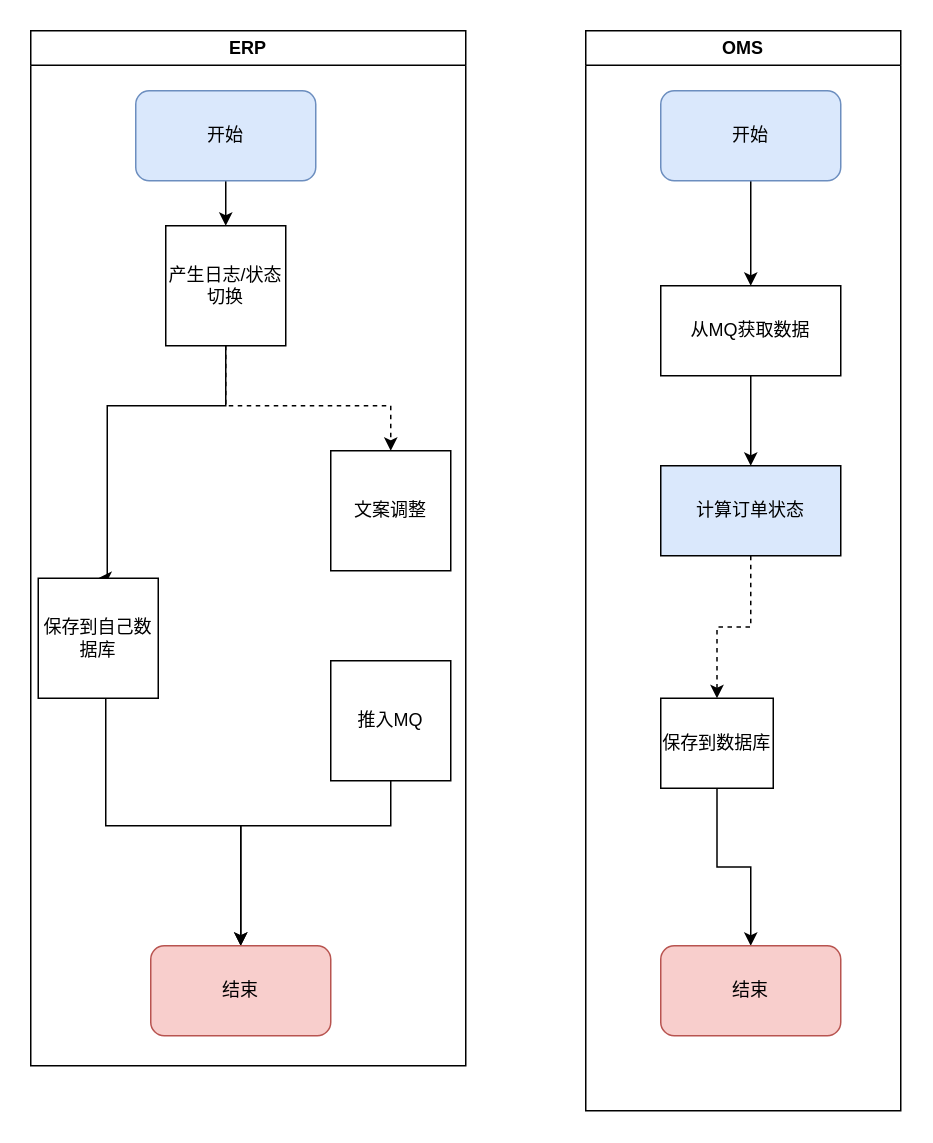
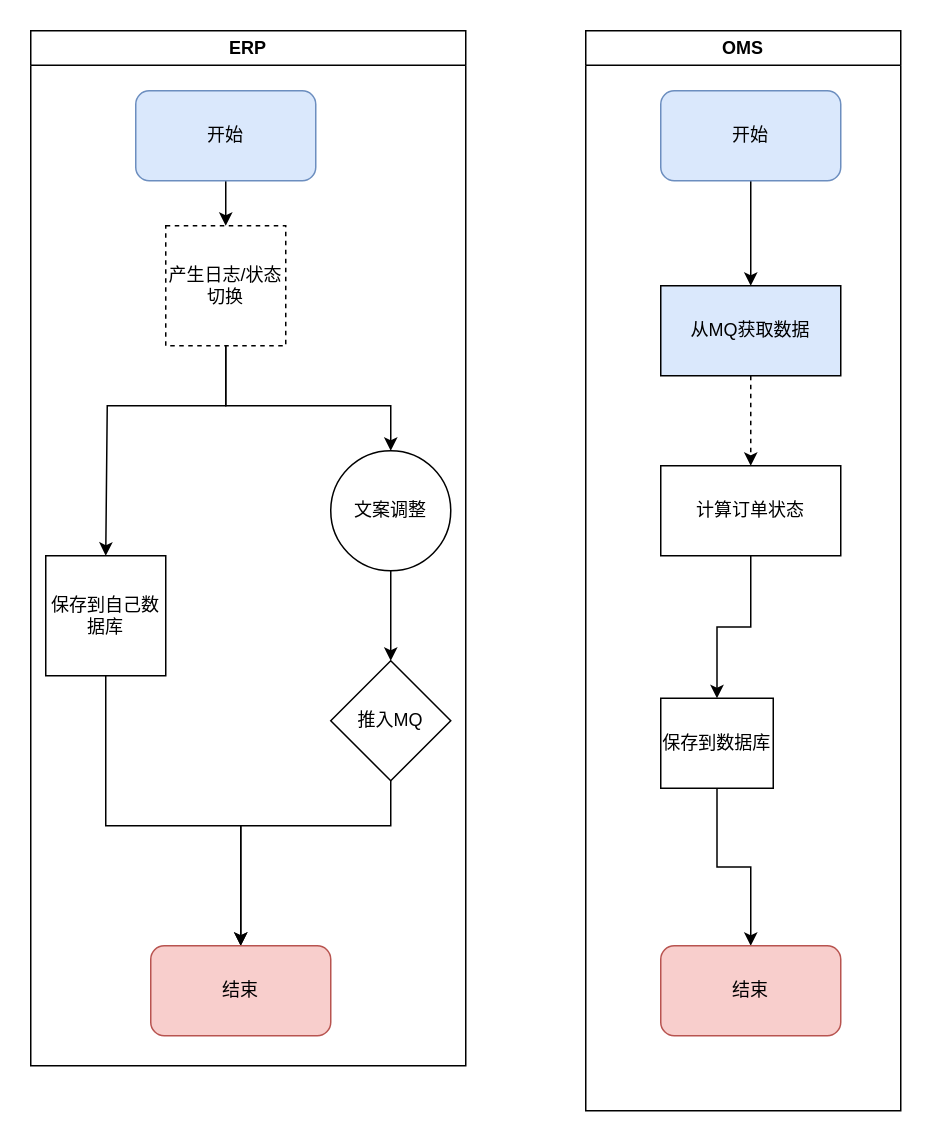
- <mxCell id="4" value="产生日志/状态切换" style="whiteSpace=wrap;html=1;aspect=fixed;" vertex="1" parent="1"><mxGeometry x="110" y="150" width="80" height="80" as="geometry" /></mxCell>
+ <mxCell id="4" value="产生日志/状态切换" style="whiteSpace=wrap;html=1;aspect=fixed;dashed=1;" vertex="1" parent="1"><mxGeometry x="110" y="150" width="80" height="80" as="geometry" /></mxCell>
- <mxCell id="17" value="从MQ获取数据" style="rounded=0;whiteSpace=wrap;html=1;" vertex="1" parent="1"><mxGeometry x="440" y="190" width="120" height="60" as="geometry" /></mxCell>
+ <mxCell id="17" value="从MQ获取数据" style="rounded=0;whiteSpace=wrap;html=1;fillColor=#dae8fc;" vertex="1" parent="1"><mxGeometry x="440" y="190" width="120" height="60" as="geometry" /></mxCell>
- <mxCell id="3" style="edgeStyle=orthogonalEdgeStyle;rounded=0;orthogonalLoop=1;jettySize=auto;html=1;entryX=0.5;entryY=0;entryDx=0;entryDy=0;dashed=1;" edge="1" parent="1" source="4" target="8"><mxGeometry relative="1" as="geometry"><Array as="points"><mxPoint x="150" y="270" /><mxPoint x="260" y="270" /></Array></mxGeometry></mxCell>
+ <mxCell id="3" style="edgeStyle=orthogonalEdgeStyle;rounded=0;orthogonalLoop=1;jettySize=auto;html=1;entryX=0.5;entryY=0;entryDx=0;entryDy=0;" edge="1" parent="1" source="4" target="8"><mxGeometry relative="1" as="geometry"><Array as="points"><mxPoint x="150" y="270" /><mxPoint x="260" y="270" /></Array></mxGeometry></mxCell>
- <mxCell id="16" value="" style="edgeStyle=orthogonalEdgeStyle;rounded=0;orthogonalLoop=1;jettySize=auto;html=1;" edge="1" parent="1" source="17" target="19"><mxGeometry relative="1" as="geometry" /></mxCell>
+ <mxCell id="16" value="" style="edgeStyle=orthogonalEdgeStyle;rounded=0;orthogonalLoop=1;jettySize=auto;html=1;dashed=1;" edge="1" parent="1" source="17" target="19"><mxGeometry relative="1" as="geometry" /></mxCell>
- <mxCell id="8" value="文案调整" style="whiteSpace=wrap;html=1;aspect=fixed;" vertex="1" parent="1"><mxGeometry x="220" y="300" width="80" height="80" as="geometry" /></mxCell>
+ <mxCell id="8" value="文案调整" style="ellipse;whiteSpace=wrap;html=1;aspect=fixed;" vertex="1" parent="1"><mxGeometry x="220" y="300" width="80" height="80" as="geometry" /></mxCell>
- <mxCell id="19" value="计算订单状态" style="whiteSpace=wrap;html=1;rounded=0;fillColor=#dae8fc;" vertex="1" parent="1"><mxGeometry x="440" y="310" width="120" height="60" as="geometry" /></mxCell>
+ <mxCell id="19" value="计算订单状态" style="whiteSpace=wrap;html=1;rounded=0;" vertex="1" parent="1"><mxGeometry x="440" y="310" width="120" height="60" as="geometry" /></mxCell>
+ <mxCell id="7" value="" style="edgeStyle=orthogonalEdgeStyle;rounded=0;orthogonalLoop=1;jettySize=auto;html=1;" edge="1" parent="1" source="8" target="10"><mxGeometry relative="1" as="geometry" /></mxCell>
- <mxCell id="18" value="" style="edgeStyle=orthogonalEdgeStyle;rounded=0;orthogonalLoop=1;jettySize=auto;html=1;dashed=1;" edge="1" parent="1" source="19" target="21"><mxGeometry relative="1" as="geometry" /></mxCell>
+ <mxCell id="18" value="" style="edgeStyle=orthogonalEdgeStyle;rounded=0;orthogonalLoop=1;jettySize=auto;html=1;" edge="1" parent="1" source="19" target="21"><mxGeometry relative="1" as="geometry" /></mxCell>
- <mxCell id="6" value="保存到自己数据库" style="whiteSpace=wrap;html=1;aspect=fixed;" vertex="1" parent="1"><mxGeometry x="25" y="385" width="80" height="80" as="geometry" /></mxCell>
+ <mxCell id="6" value="保存到自己数据库" style="whiteSpace=wrap;html=1;aspect=fixed;" vertex="1" parent="1"><mxGeometry x="30" y="370" width="80" height="80" as="geometry" /></mxCell>
- <mxCell id="10" value="推入MQ" style="whiteSpace=wrap;html=1;aspect=fixed;" vertex="1" parent="1"><mxGeometry x="220" y="440" width="80" height="80" as="geometry" /></mxCell>
+ <mxCell id="10" value="推入MQ" style="rhombus;whiteSpace=wrap;html=1;aspect=fixed;" vertex="1" parent="1"><mxGeometry x="220" y="440" width="80" height="80" as="geometry" /></mxCell>
